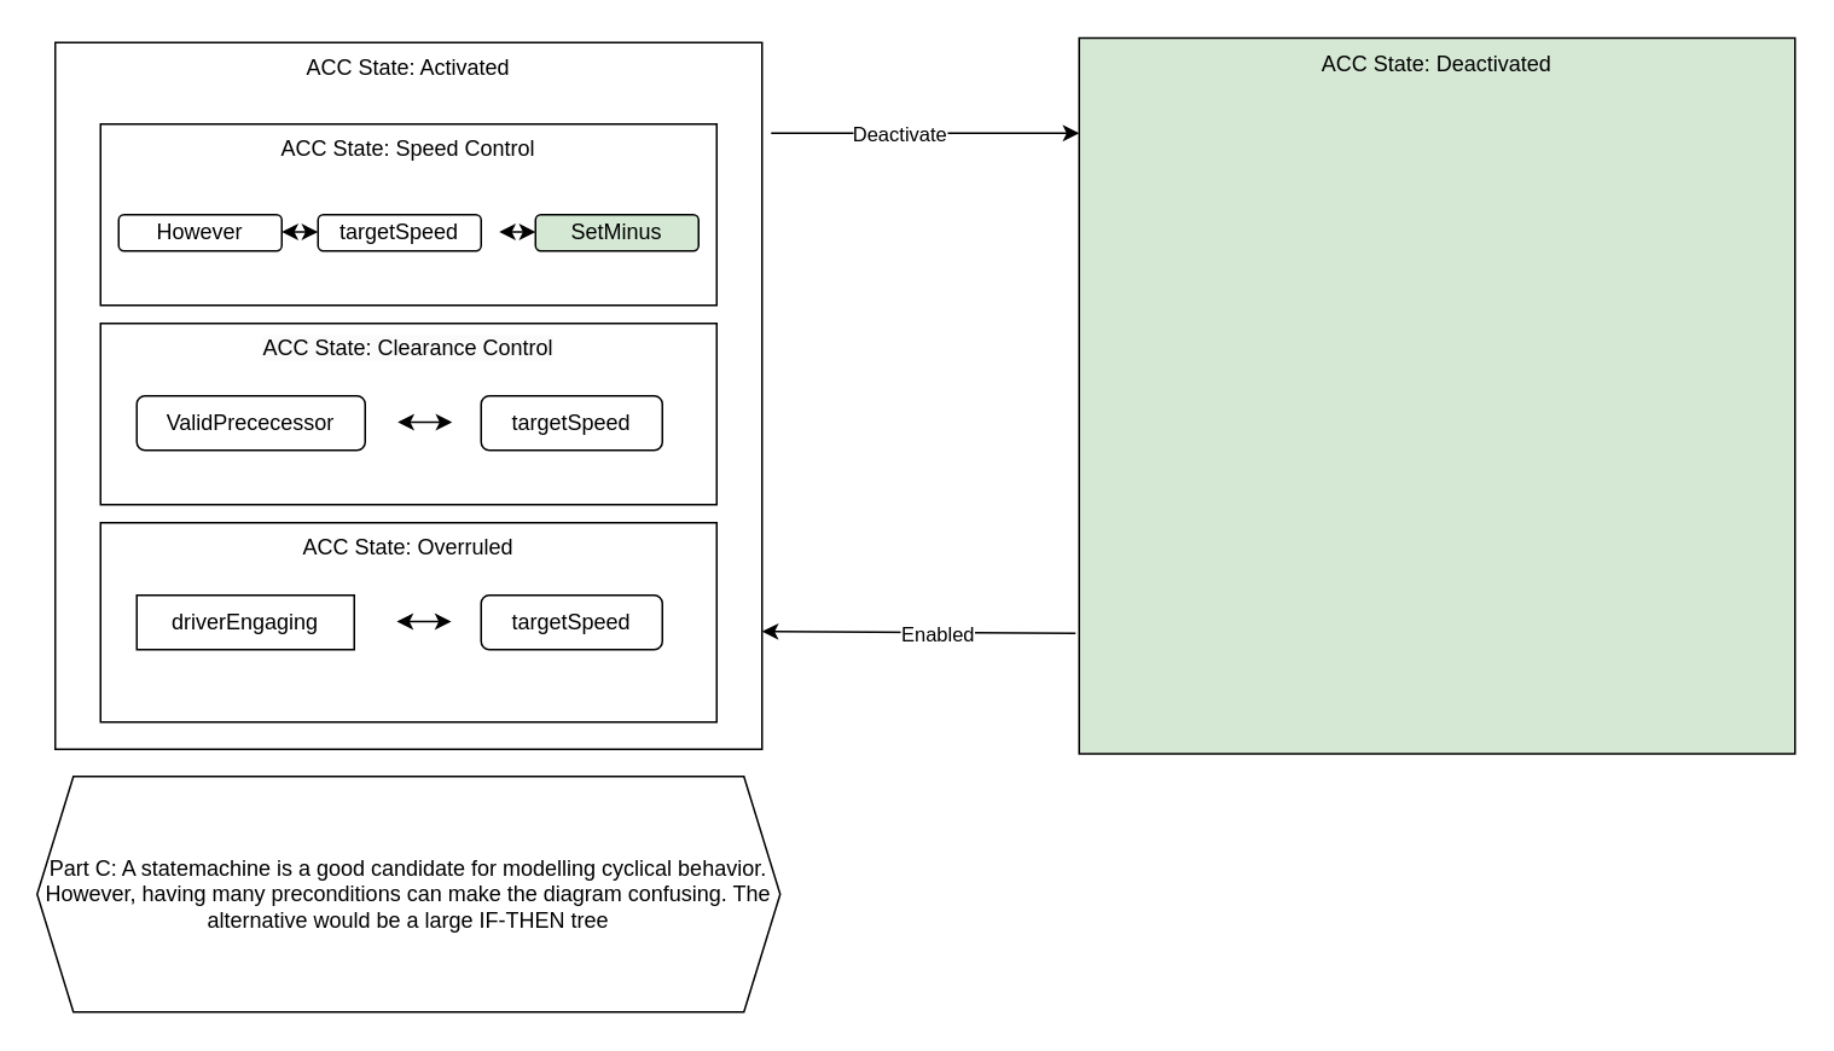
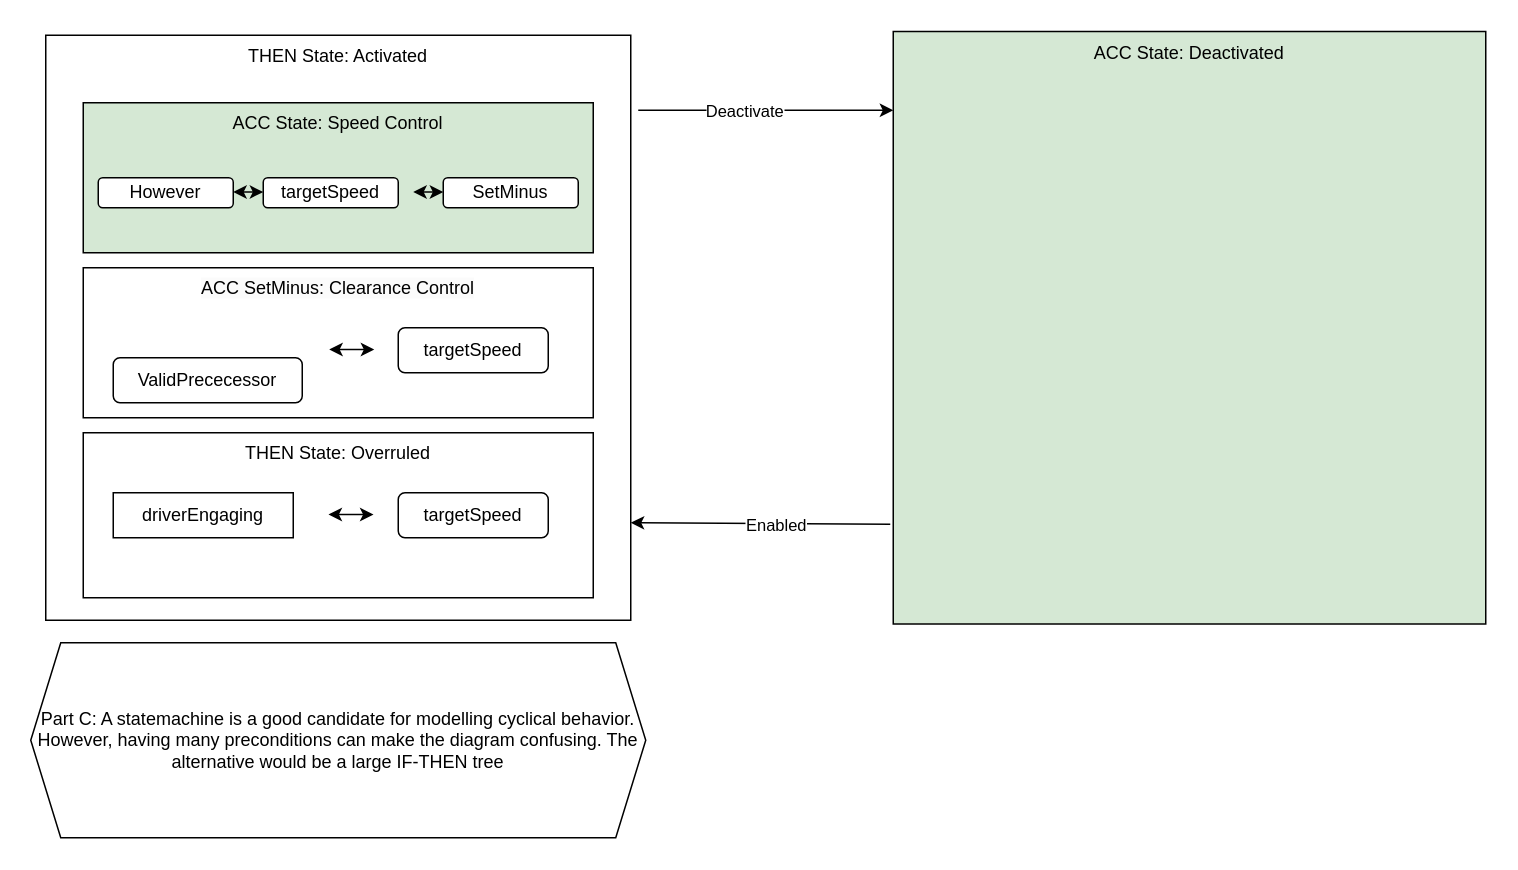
- <mxCell id="3" value="ACC State: Activated" style="whiteSpace=wrap;html=1;aspect=fixed;verticalAlign=top;" vertex="1" parent="1"><mxGeometry x="30" y="23" width="390" height="390" as="geometry" /></mxCell>
+ <mxCell id="3" value="THEN State: Activated" style="whiteSpace=wrap;html=1;aspect=fixed;verticalAlign=top;" vertex="1" parent="1"><mxGeometry x="30" y="23" width="390" height="390" as="geometry" /></mxCell>
- <mxCell id="8" value="ACC State: Speed Control" style="rounded=0;whiteSpace=wrap;html=1;verticalAlign=top;" vertex="1" parent="1"><mxGeometry x="55" y="68" width="340" height="100" as="geometry" /></mxCell>
+ <mxCell id="8" value="ACC State: Speed Control" style="rounded=0;whiteSpace=wrap;html=1;verticalAlign=top;fillColor=#d5e8d4;" vertex="1" parent="1"><mxGeometry x="55" y="68" width="340" height="100" as="geometry" /></mxCell>
- <mxCell id="11" value="SetMinus" style="rounded=1;whiteSpace=wrap;html=1;fillColor=#d5e8d4;" vertex="1" parent="1"><mxGeometry x="295" y="118" width="90" height="20" as="geometry" /></mxCell>
+ <mxCell id="11" value="SetMinus" style="rounded=1;whiteSpace=wrap;html=1;" vertex="1" parent="1"><mxGeometry x="295" y="118" width="90" height="20" as="geometry" /></mxCell>
- <mxCell id="15" value="&lt;span style=&quot;color: rgb(0, 0, 0); font-family: Helvetica; font-size: 12px; font-style: normal; font-variant-ligatures: normal; font-variant-caps: normal; font-weight: 400; letter-spacing: normal; orphans: 2; text-align: center; text-indent: 0px; text-transform: none; widows: 2; word-spacing: 0px; -webkit-text-stroke-width: 0px; background-color: rgb(251, 251, 251); text-decoration-thickness: initial; text-decoration-style: initial; text-decoration-color: initial; float: none; display: inline !important;&quot;&gt;ACC State: Clearance Control&lt;/span&gt;" style="rounded=0;whiteSpace=wrap;html=1;verticalAlign=top;" vertex="1" parent="1"><mxGeometry x="55" y="178" width="340" height="100" as="geometry" /></mxCell>
+ <mxCell id="15" value="&lt;span style=&quot;color: rgb(0, 0, 0); font-family: Helvetica; font-size: 12px; font-style: normal; font-variant-ligatures: normal; font-variant-caps: normal; font-weight: 400; letter-spacing: normal; orphans: 2; text-align: center; text-indent: 0px; text-transform: none; widows: 2; word-spacing: 0px; -webkit-text-stroke-width: 0px; background-color: rgb(251, 251, 251); text-decoration-thickness: initial; text-decoration-style: initial; text-decoration-color: initial; float: none; display: inline !important;&quot;&gt;ACC SetMinus: Clearance Control&lt;/span&gt;" style="rounded=0;whiteSpace=wrap;html=1;verticalAlign=top;" vertex="1" parent="1"><mxGeometry x="55" y="178" width="340" height="100" as="geometry" /></mxCell>
- <mxCell id="16" value="ValidPrececessor" style="rounded=1;whiteSpace=wrap;html=1;" vertex="1" parent="1"><mxGeometry x="75" y="218" width="126" height="30" as="geometry" /></mxCell>
+ <mxCell id="16" value="ValidPrececessor" style="rounded=1;whiteSpace=wrap;html=1;" vertex="1" parent="1"><mxGeometry x="75" y="238" width="126" height="30" as="geometry" /></mxCell>
- <mxCell id="14" value="ACC State: Overruled" style="rounded=0;whiteSpace=wrap;html=1;verticalAlign=top;" vertex="1" parent="1"><mxGeometry x="55" y="288" width="340" height="110" as="geometry" /></mxCell>
+ <mxCell id="14" value="THEN State: Overruled" style="rounded=0;whiteSpace=wrap;html=1;verticalAlign=top;" vertex="1" parent="1"><mxGeometry x="55" y="288" width="340" height="110" as="geometry" /></mxCell>
